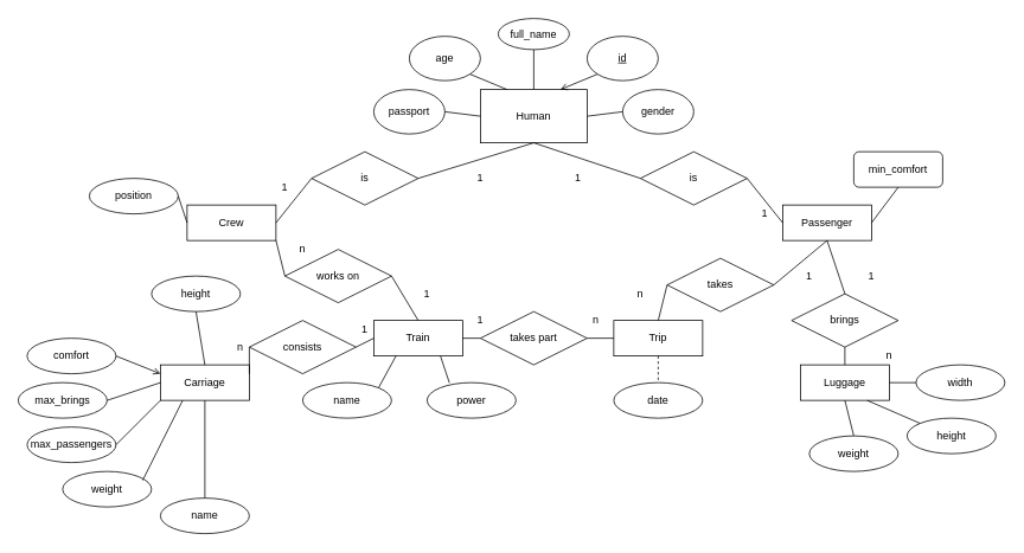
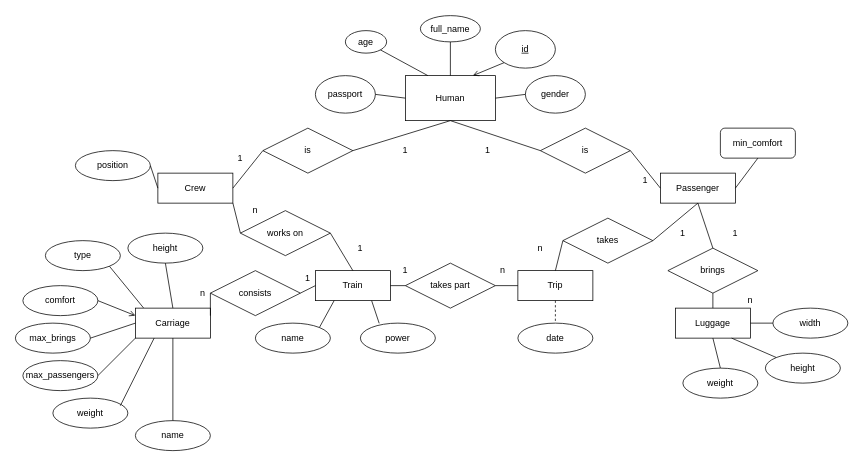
- <mxCell id="5" value="age&lt;br&gt;" style="ellipse;whiteSpace=wrap;html=1;" vertex="1" parent="1"><mxGeometry x="460" width="80" height="50" as="geometry" y="40" /></mxCell>
+ <mxCell id="5" value="age&lt;br&gt;" style="ellipse;whiteSpace=wrap;html=1;" vertex="1" parent="1"><mxGeometry x="460" y="40" width="55" height="30" as="geometry" /></mxCell>
+ <mxCell id="24" value="type" style="ellipse;whiteSpace=wrap;html=1;align=center;" vertex="1" parent="1"><mxGeometry x="60" y="320" width="100" height="40" as="geometry" /></mxCell>
+ <mxCell id="30" value="" style="endArrow=none;html=1;rounded=0;exitX=1;exitY=1;exitDx=0;exitDy=0;entryX=0.109;entryY=-0.007;entryDx=0;entryDy=0;entryPerimeter=0;" edge="1" parent="1" source="24" target="17"><mxGeometry relative="1" as="geometry"><mxPoint x="340" y="620" as="sourcePoint" /><mxPoint x="490" y="630" as="targetPoint" /></mxGeometry></mxCell>
